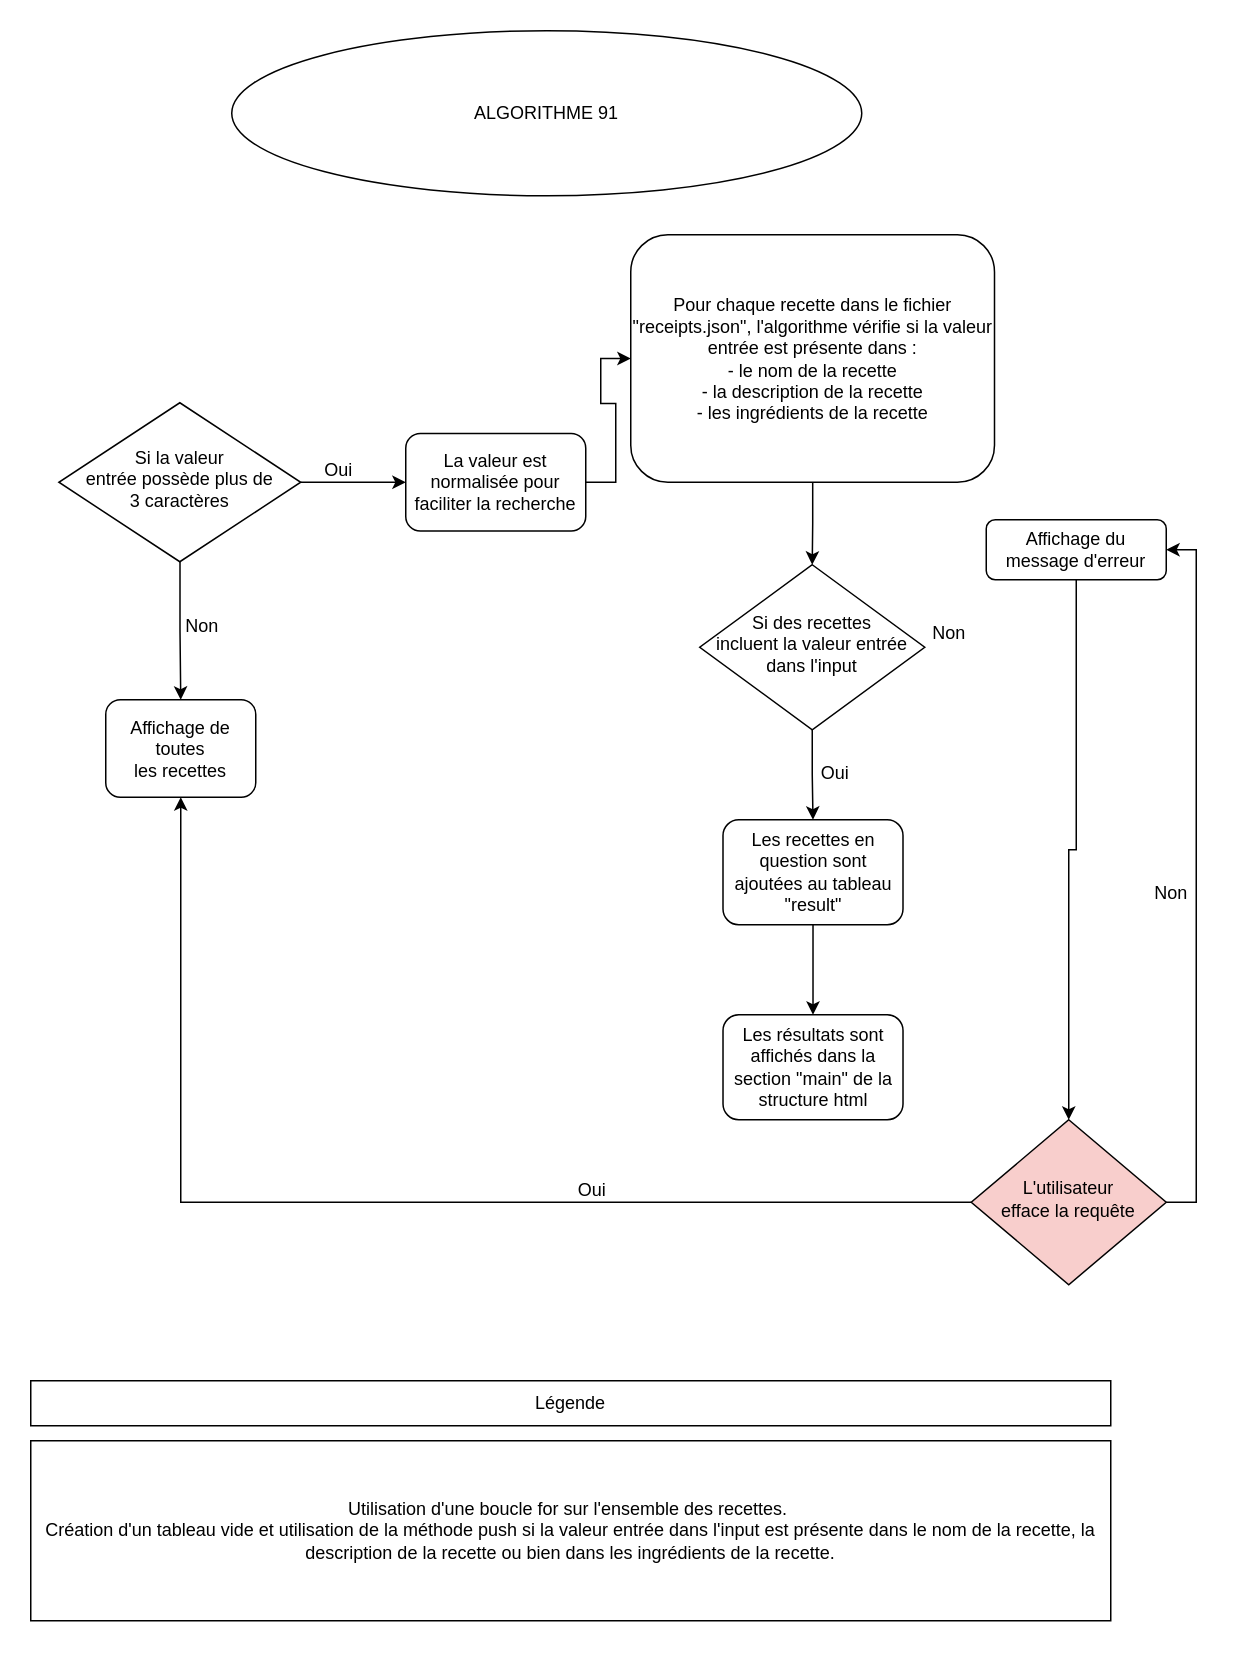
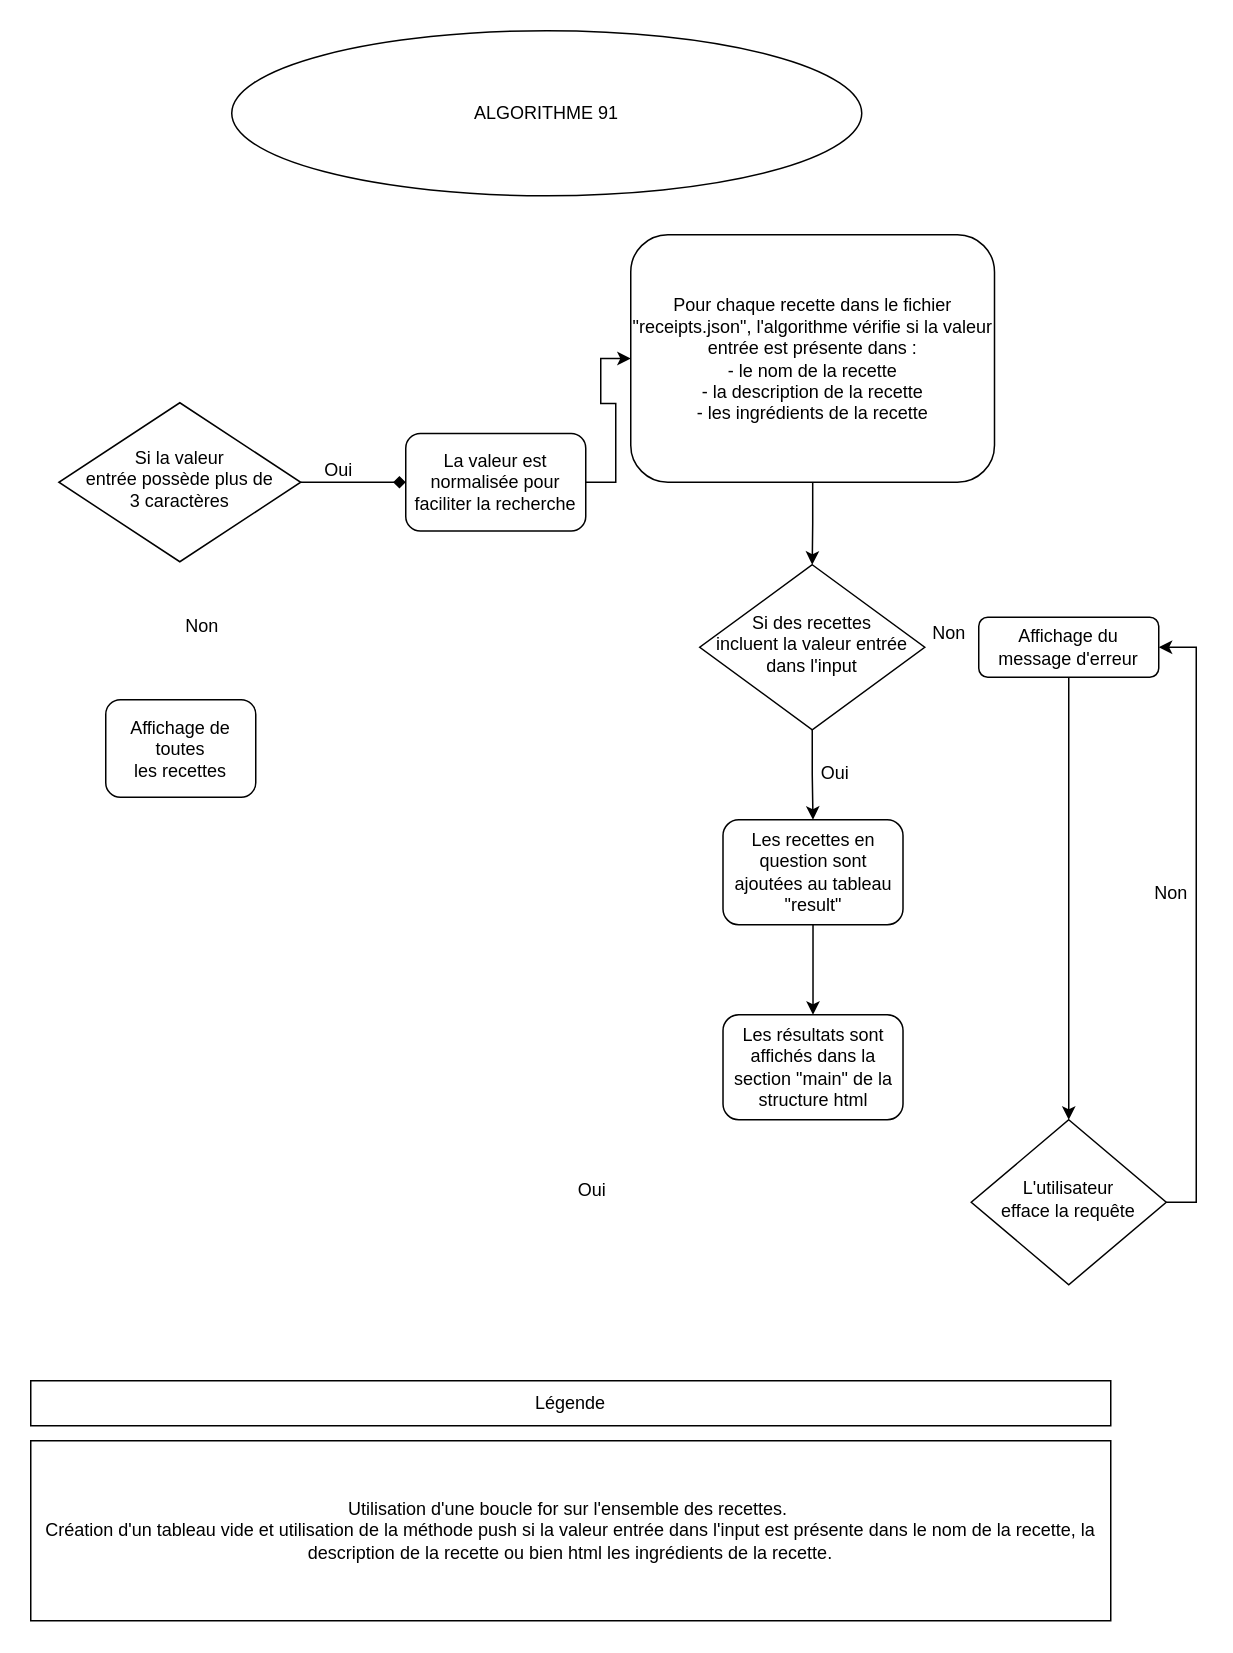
- <mxCell id="2" style="edgeStyle=orthogonalEdgeStyle;rounded=0;orthogonalLoop=1;jettySize=auto;html=1;entryX=0;entryY=0.5;entryDx=0;entryDy=0;" edge="1" parent="1" source="4" target="12"><mxGeometry relative="1" as="geometry" /></mxCell>
+ <mxCell id="2" style="edgeStyle=orthogonalEdgeStyle;rounded=0;orthogonalLoop=1;jettySize=auto;html=1;entryX=0;entryY=0.5;entryDx=0;entryDy=0;endArrow=diamond;" edge="1" parent="1" source="4" target="12"><mxGeometry relative="1" as="geometry" /></mxCell>
- <mxCell id="18" value="Affichage du message d'erreur" style="rounded=1;whiteSpace=wrap;html=1;fontSize=12;glass=0;strokeWidth=1;shadow=0;" vertex="1" parent="1"><mxGeometry x="657" y="346" width="120" height="40" as="geometry" /></mxCell>
+ <mxCell id="18" value="Affichage du message d'erreur" style="rounded=1;whiteSpace=wrap;html=1;fontSize=12;glass=0;strokeWidth=1;shadow=0;" vertex="1" parent="1"><mxGeometry x="652" y="411" width="120" height="40" as="geometry" /></mxCell>
- <mxCell id="3" style="edgeStyle=orthogonalEdgeStyle;rounded=0;orthogonalLoop=1;jettySize=auto;html=1;entryX=0.5;entryY=0;entryDx=0;entryDy=0;" edge="1" parent="1" source="4" target="13"><mxGeometry relative="1" as="geometry" /></mxCell>
- <mxCell id="8" style="edgeStyle=orthogonalEdgeStyle;rounded=0;orthogonalLoop=1;jettySize=auto;html=1;exitX=0;exitY=0.5;exitDx=0;exitDy=0;entryX=0.5;entryY=1;entryDx=0;entryDy=0;" edge="1" parent="1" source="9" target="13"><mxGeometry relative="1" as="geometry" /></mxCell>
- <mxCell id="9" value="L'utilisateur&lt;br&gt;efface la requête" style="rhombus;whiteSpace=wrap;html=1;shadow=0;fontFamily=Helvetica;fontSize=12;align=center;strokeWidth=1;spacing=6;spacingTop=-4;fillColor=#f8cecc;" parent="1" vertex="1"><mxGeometry x="647" y="746" width="130" height="110" as="geometry" /></mxCell>
+ <mxCell id="9" value="L'utilisateur&lt;br&gt;efface la requête" style="rhombus;whiteSpace=wrap;html=1;shadow=0;fontFamily=Helvetica;fontSize=12;align=center;strokeWidth=1;spacing=6;spacingTop=-4;" parent="1" vertex="1"><mxGeometry x="647" y="746" width="130" height="110" as="geometry" /></mxCell>
- <mxCell id="28" value="Utilisation d'une boucle for sur l'ensemble des recettes.&amp;nbsp;&lt;br&gt;Création d'un tableau vide et utilisation de la méthode push si la valeur entrée dans l'input est présente dans le nom de la recette, la description de la recette ou bien dans les ingrédients de la recette." style="rounded=0;whiteSpace=wrap;html=1;" vertex="1" parent="1"><mxGeometry x="20" y="960" width="720" height="120" as="geometry" /></mxCell>
+ <mxCell id="28" value="Utilisation d'une boucle for sur l'ensemble des recettes.&amp;nbsp;&lt;br&gt;Création d'un tableau vide et utilisation de la méthode push si la valeur entrée dans l'input est présente dans le nom de la recette, la description de la recette ou bien html les ingrédients de la recette." style="rounded=0;whiteSpace=wrap;html=1;" vertex="1" parent="1"><mxGeometry x="20" y="960" width="720" height="120" as="geometry" /></mxCell>
